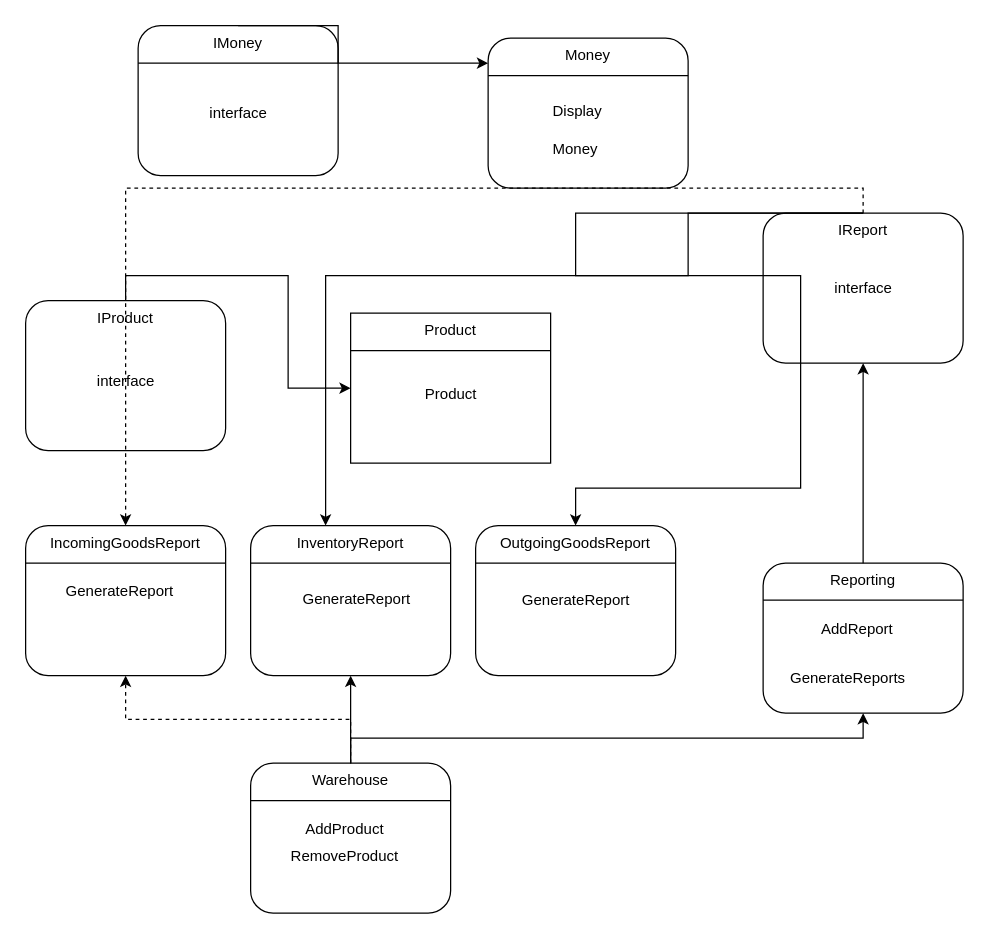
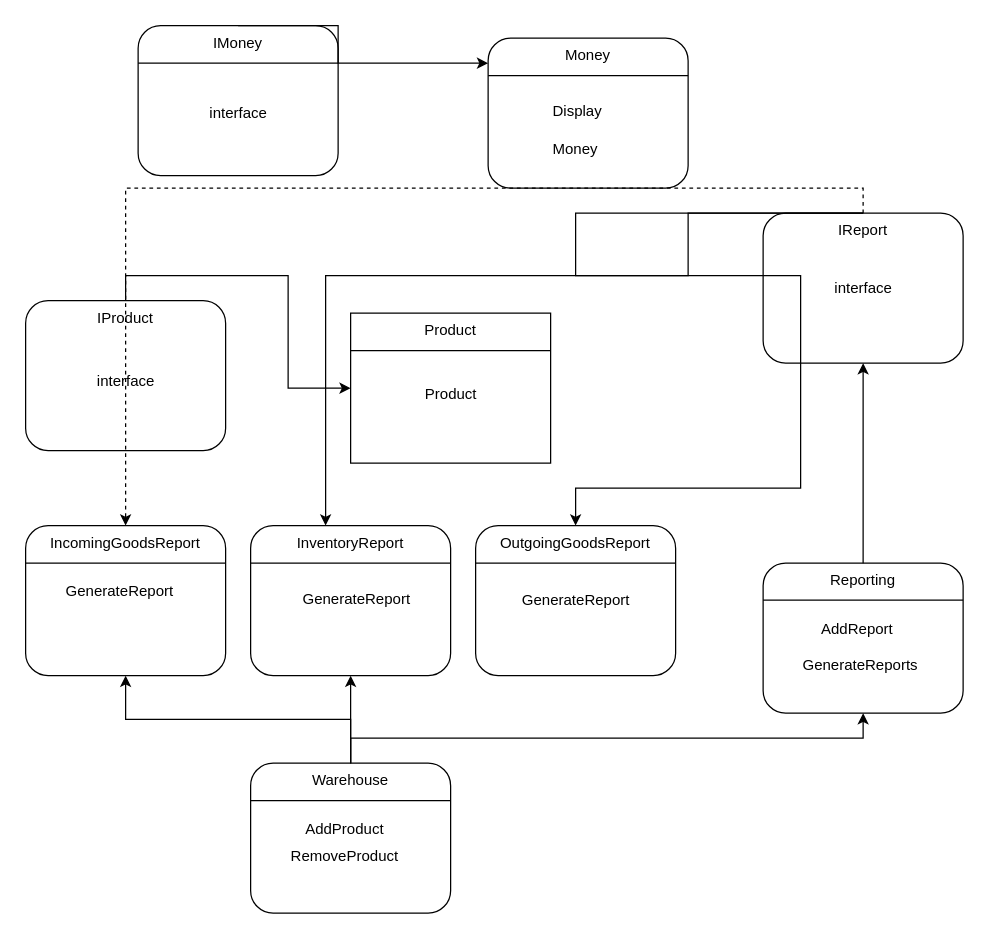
- <mxCell id="38" value="GenerateReports" style="text;whiteSpace=wrap;" vertex="1" parent="1"><mxGeometry x="630" y="528" width="130" height="40" as="geometry" /></mxCell>
+ <mxCell id="38" value="GenerateReports" style="text;whiteSpace=wrap;" vertex="1" parent="1"><mxGeometry x="640" y="518" width="130" height="40" as="geometry" /></mxCell>
- <mxCell id="18" style="edgeStyle=orthogonalEdgeStyle;rounded=0;orthogonalLoop=1;jettySize=auto;html=1;exitX=0.5;exitY=0;exitDx=0;exitDy=0;dashed=1;" parent="1" source="11" target="8" edge="1"><mxGeometry relative="1" as="geometry" /></mxCell>
+ <mxCell id="18" style="edgeStyle=orthogonalEdgeStyle;rounded=0;orthogonalLoop=1;jettySize=auto;html=1;exitX=0.5;exitY=0;exitDx=0;exitDy=0;" parent="1" source="11" target="8" edge="1"><mxGeometry relative="1" as="geometry" /></mxCell>
